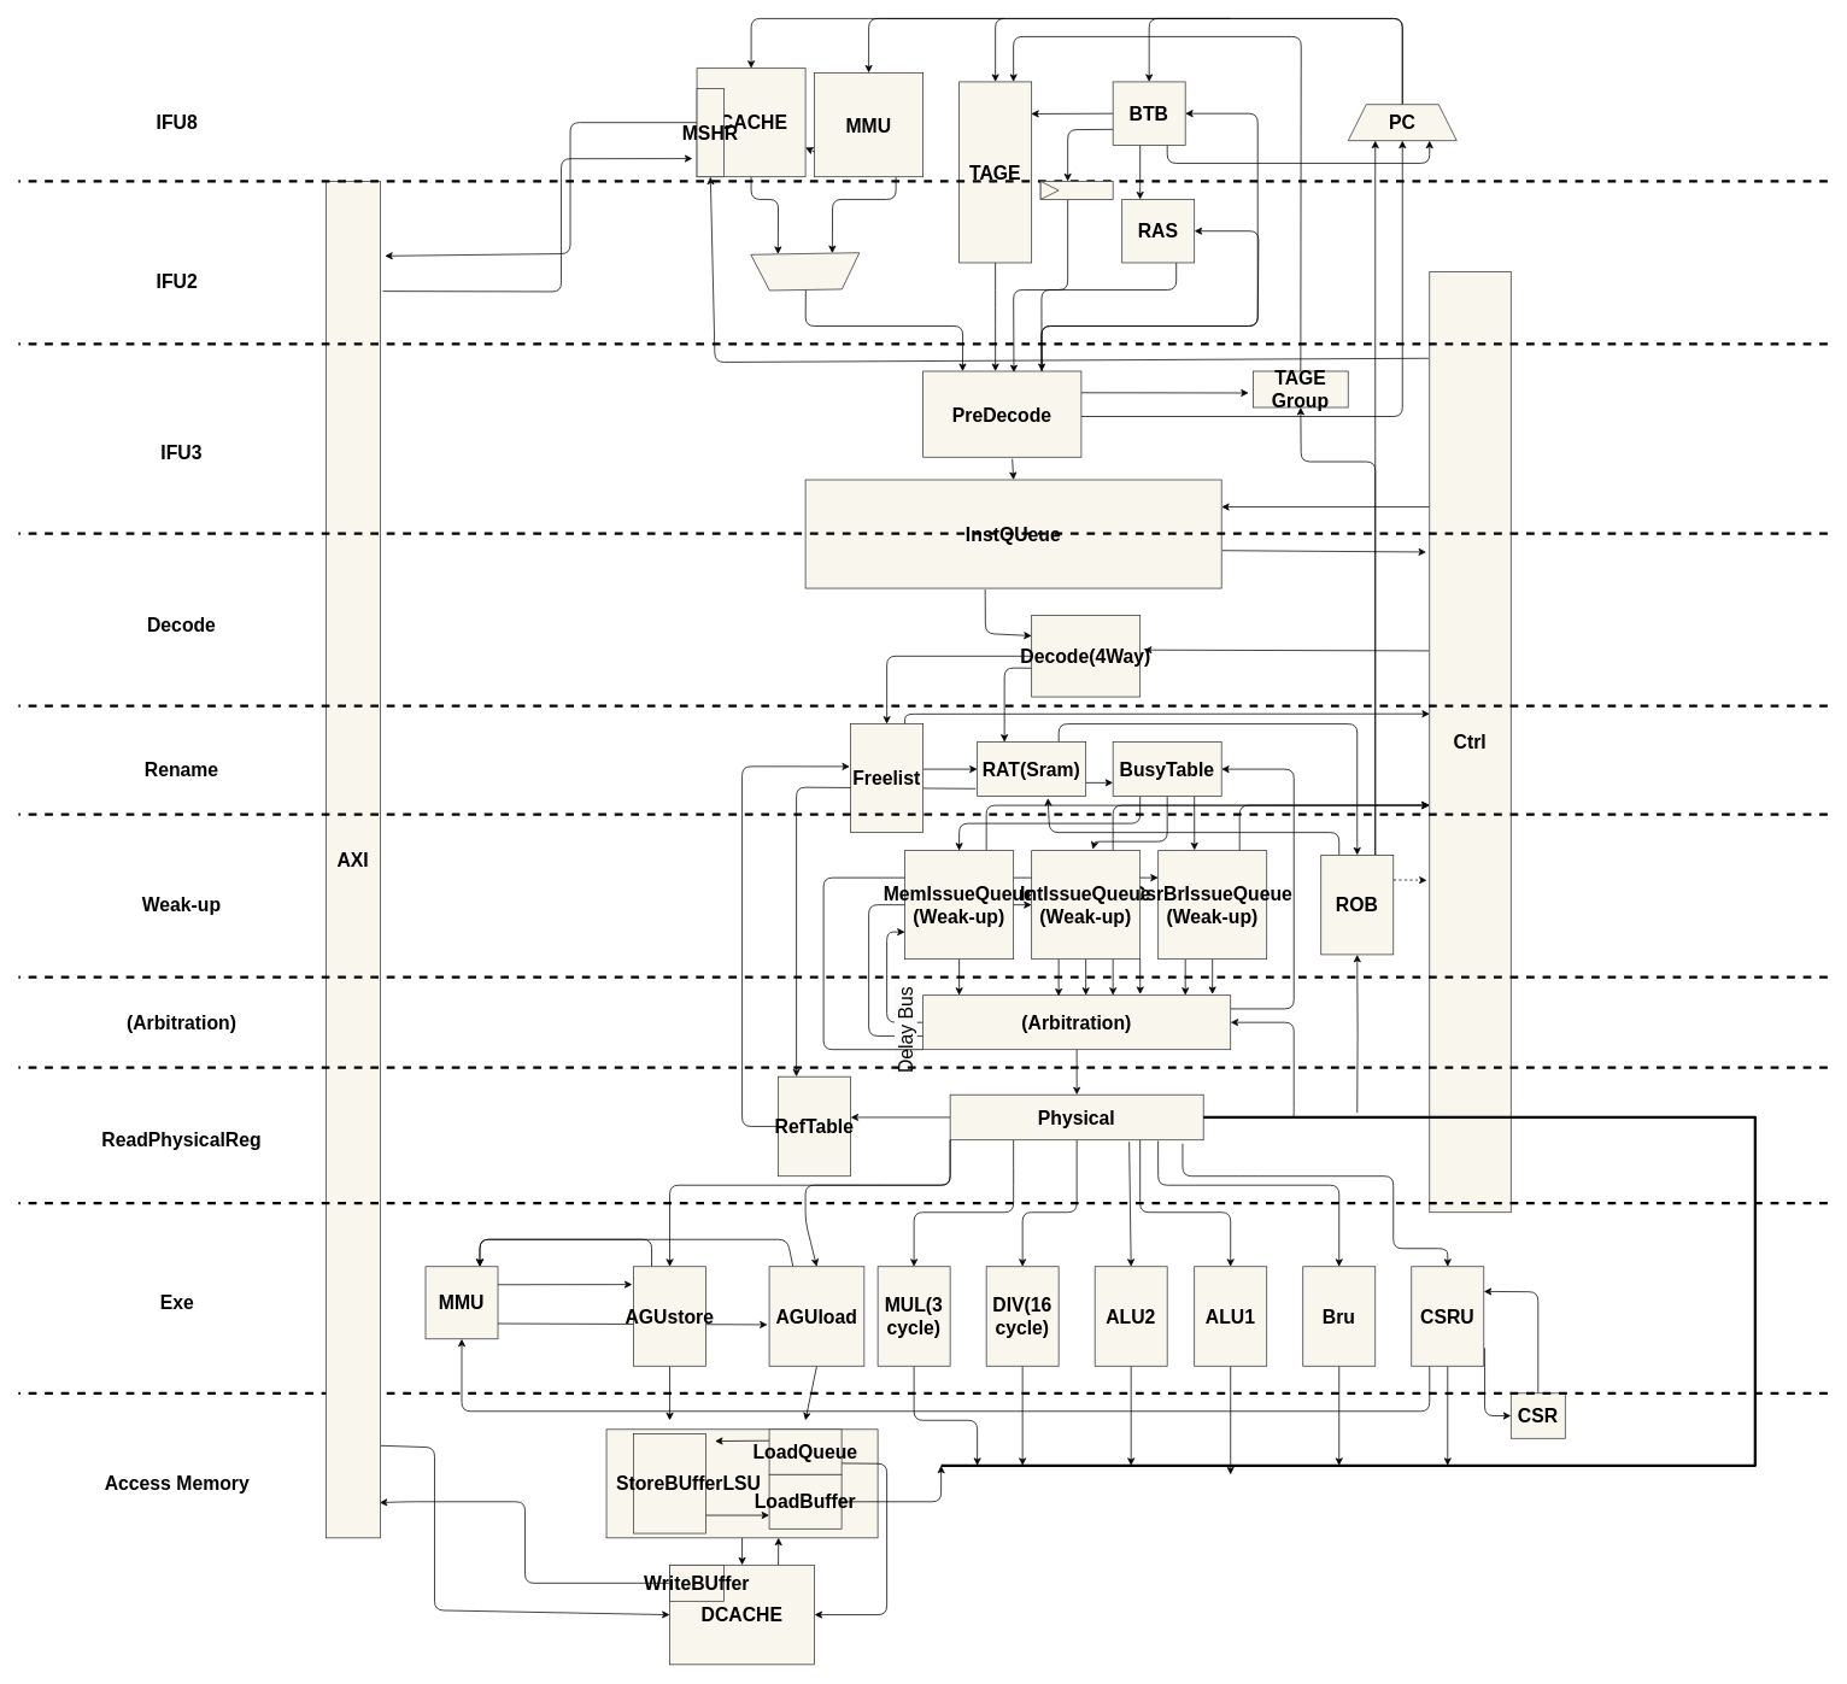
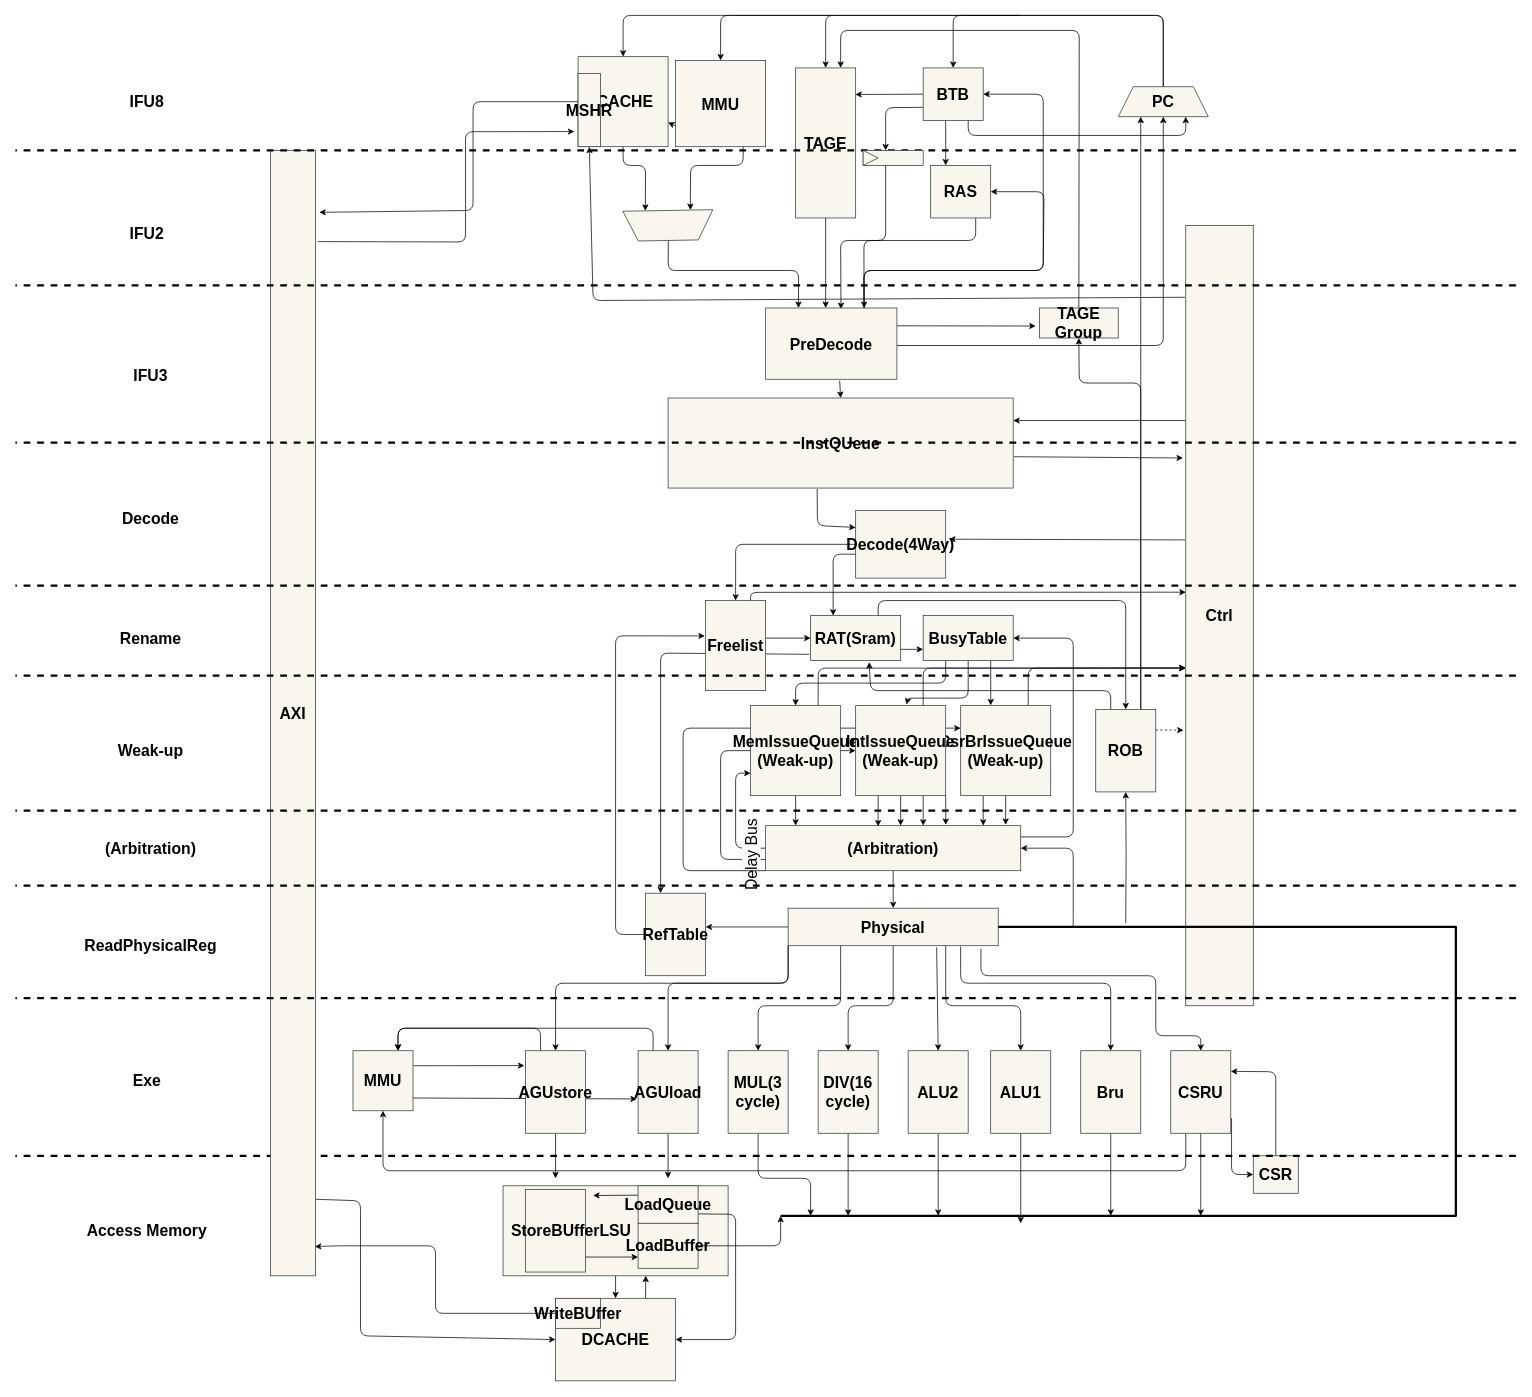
- <mxCell id="131" value="&lt;b style=&quot;color: rgb(0, 0, 0); font-size: 21px;&quot;&gt;AGUload&lt;/b&gt;" style="whiteSpace=wrap;html=1;fillColor=#f9f7ed;strokeColor=#36393d;fontSize=21;" parent="1" vertex="1"><mxGeometry x="850" y="1400" width="105" height="110" as="geometry" /></mxCell>
+ <mxCell id="131" value="&lt;b style=&quot;color: rgb(0, 0, 0); font-size: 21px;&quot;&gt;AGUload&lt;/b&gt;" style="whiteSpace=wrap;html=1;fillColor=#f9f7ed;strokeColor=#36393d;fontSize=21;" parent="1" vertex="1"><mxGeometry x="850" y="1400" width="80" height="110" as="geometry" /></mxCell>
